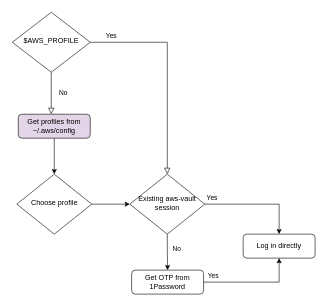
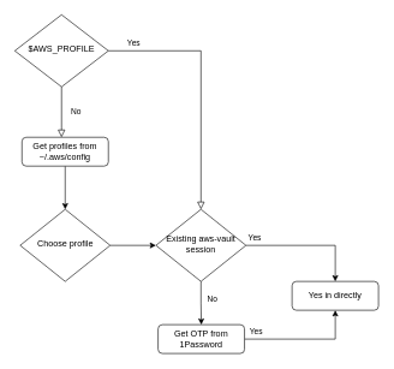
- <mxCell id="9" value="Get profiles from ~/.aws/config" style="rounded=1;whiteSpace=wrap;html=1;fontSize=12;glass=0;strokeWidth=1;shadow=0;fillColor=#e1d5e7;" vertex="1" parent="1"><mxGeometry x="30" y="190" width="120" height="40" as="geometry" /></mxCell>
+ <mxCell id="9" value="Get profiles from ~/.aws/config" style="rounded=1;whiteSpace=wrap;html=1;fontSize=12;glass=0;strokeWidth=1;shadow=0;" vertex="1" parent="1"><mxGeometry x="30" y="190" width="120" height="40" as="geometry" /></mxCell>
- <mxCell id="5" value="Log in directly" style="rounded=1;whiteSpace=wrap;html=1;fontSize=12;glass=0;strokeWidth=1;shadow=0;" parent="1" vertex="1"><mxGeometry x="405" y="390" width="120" height="40" as="geometry" /></mxCell>
+ <mxCell id="5" value="Yes in directly" style="rounded=1;whiteSpace=wrap;html=1;fontSize=12;glass=0;strokeWidth=1;shadow=0;" parent="1" vertex="1"><mxGeometry x="405" y="390" width="120" height="40" as="geometry" /></mxCell>
